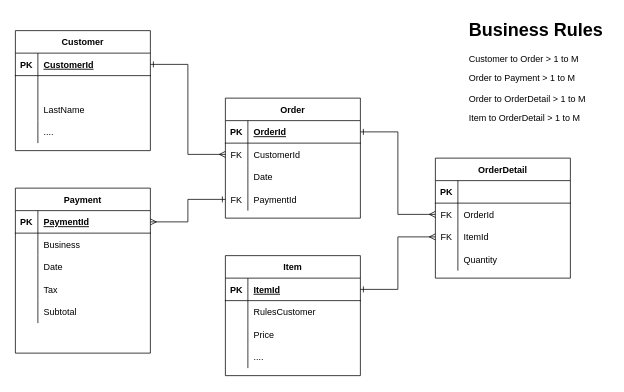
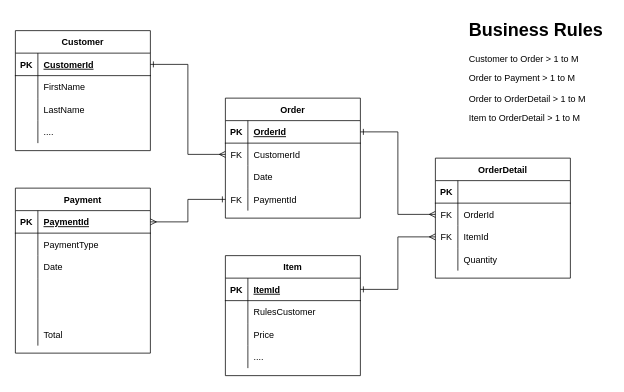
+ <mxCell id="8" value="FirstName" style="shape=partialRectangle;connectable=0;fillColor=none;top=0;left=0;bottom=0;right=0;align=left;spacingLeft=6;overflow=hidden;" vertex="1" parent="6"><mxGeometry x="30" width="150" height="30" as="geometry" /></mxCell>
- <mxCell id="48" value="Business" style="shape=partialRectangle;connectable=0;fillColor=none;top=0;left=0;bottom=0;right=0;align=left;spacingLeft=6;overflow=hidden;" vertex="1" parent="46"><mxGeometry x="30" width="150" height="30" as="geometry" /></mxCell>
+ <mxCell id="48" value="PaymentType" style="shape=partialRectangle;connectable=0;fillColor=none;top=0;left=0;bottom=0;right=0;align=left;spacingLeft=6;overflow=hidden;" vertex="1" parent="46"><mxGeometry x="30" width="150" height="30" as="geometry" /></mxCell>
- <mxCell id="54" value="Tax" style="shape=partialRectangle;connectable=0;fillColor=none;top=0;left=0;bottom=0;right=0;align=left;spacingLeft=6;overflow=hidden;" vertex="1" parent="52"><mxGeometry x="30" width="150" height="30" as="geometry" /></mxCell>
- <mxCell id="57" value="Subtotal" style="shape=partialRectangle;connectable=0;fillColor=none;top=0;left=0;bottom=0;right=0;align=left;spacingLeft=6;overflow=hidden;" vertex="1" parent="55"><mxGeometry x="30" width="150" height="30" as="geometry" /></mxCell>
+ <mxCell id="60" value="Total" style="shape=partialRectangle;connectable=0;fillColor=none;top=0;left=0;bottom=0;right=0;align=left;spacingLeft=6;overflow=hidden;" vertex="1" parent="58"><mxGeometry x="30" width="150" height="30" as="geometry" /></mxCell>
